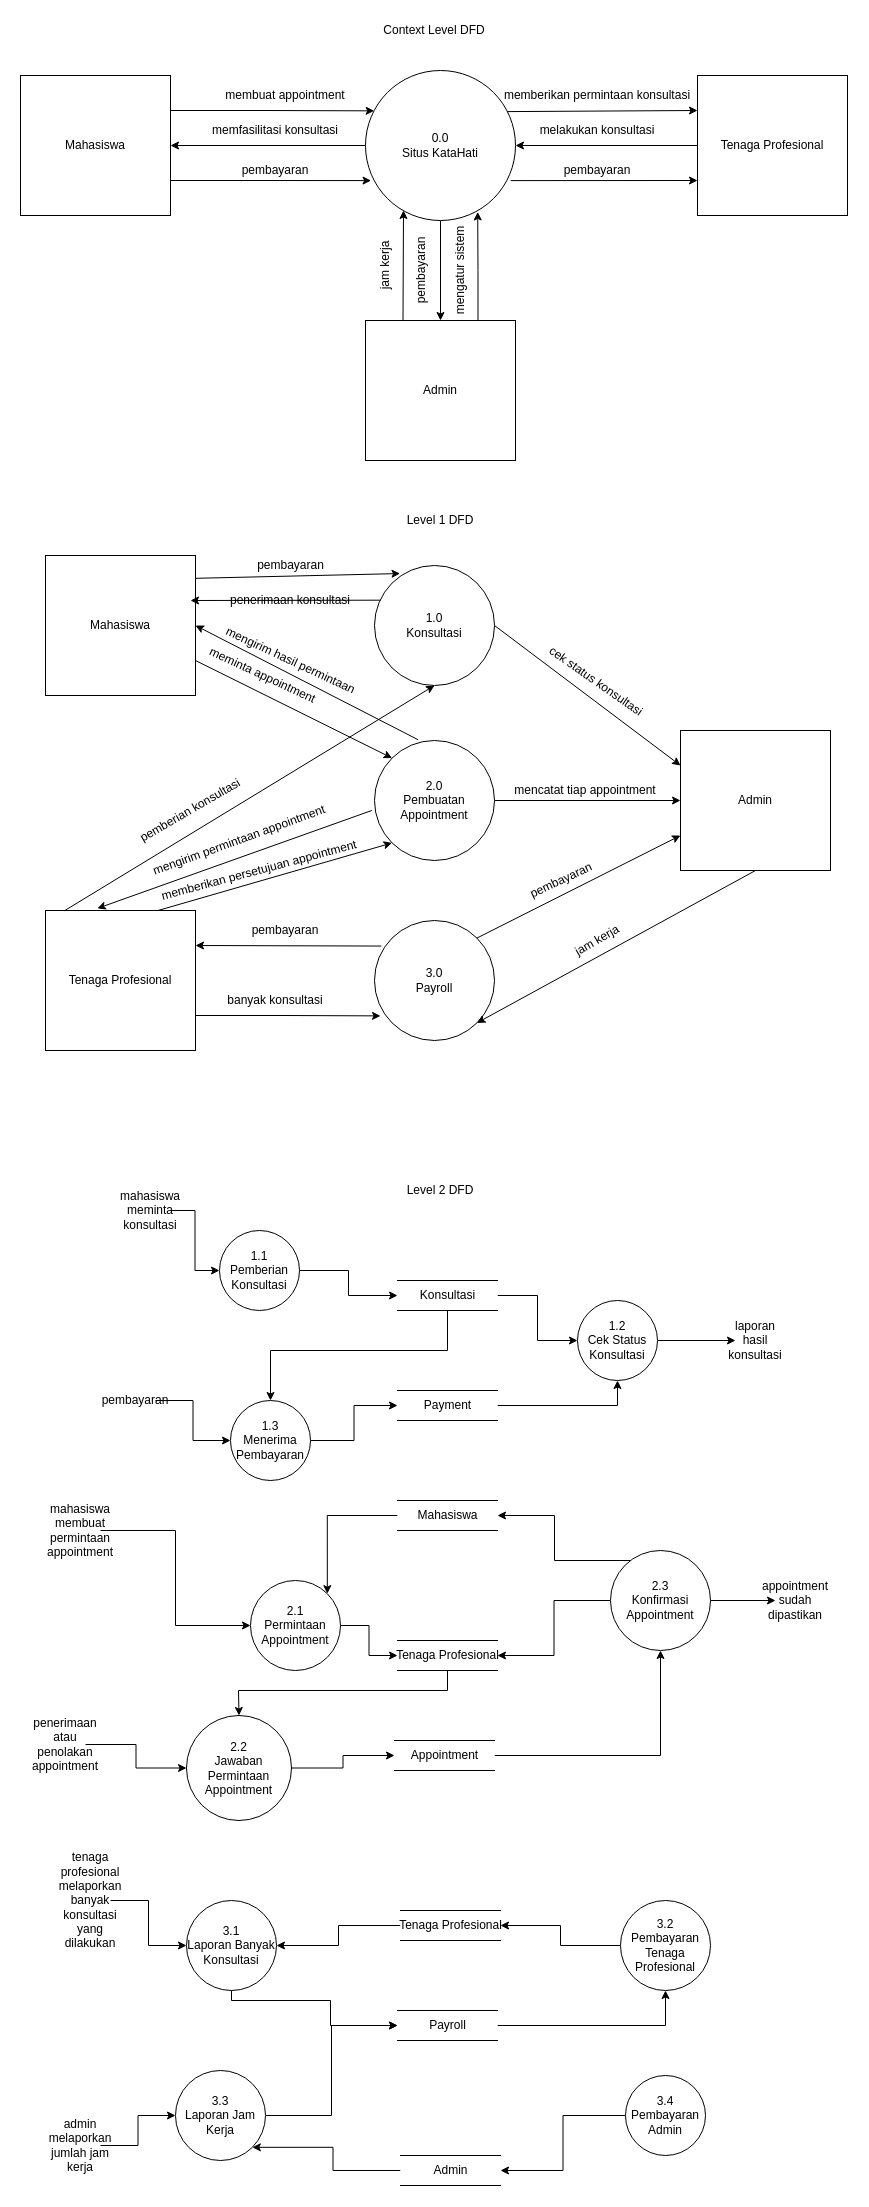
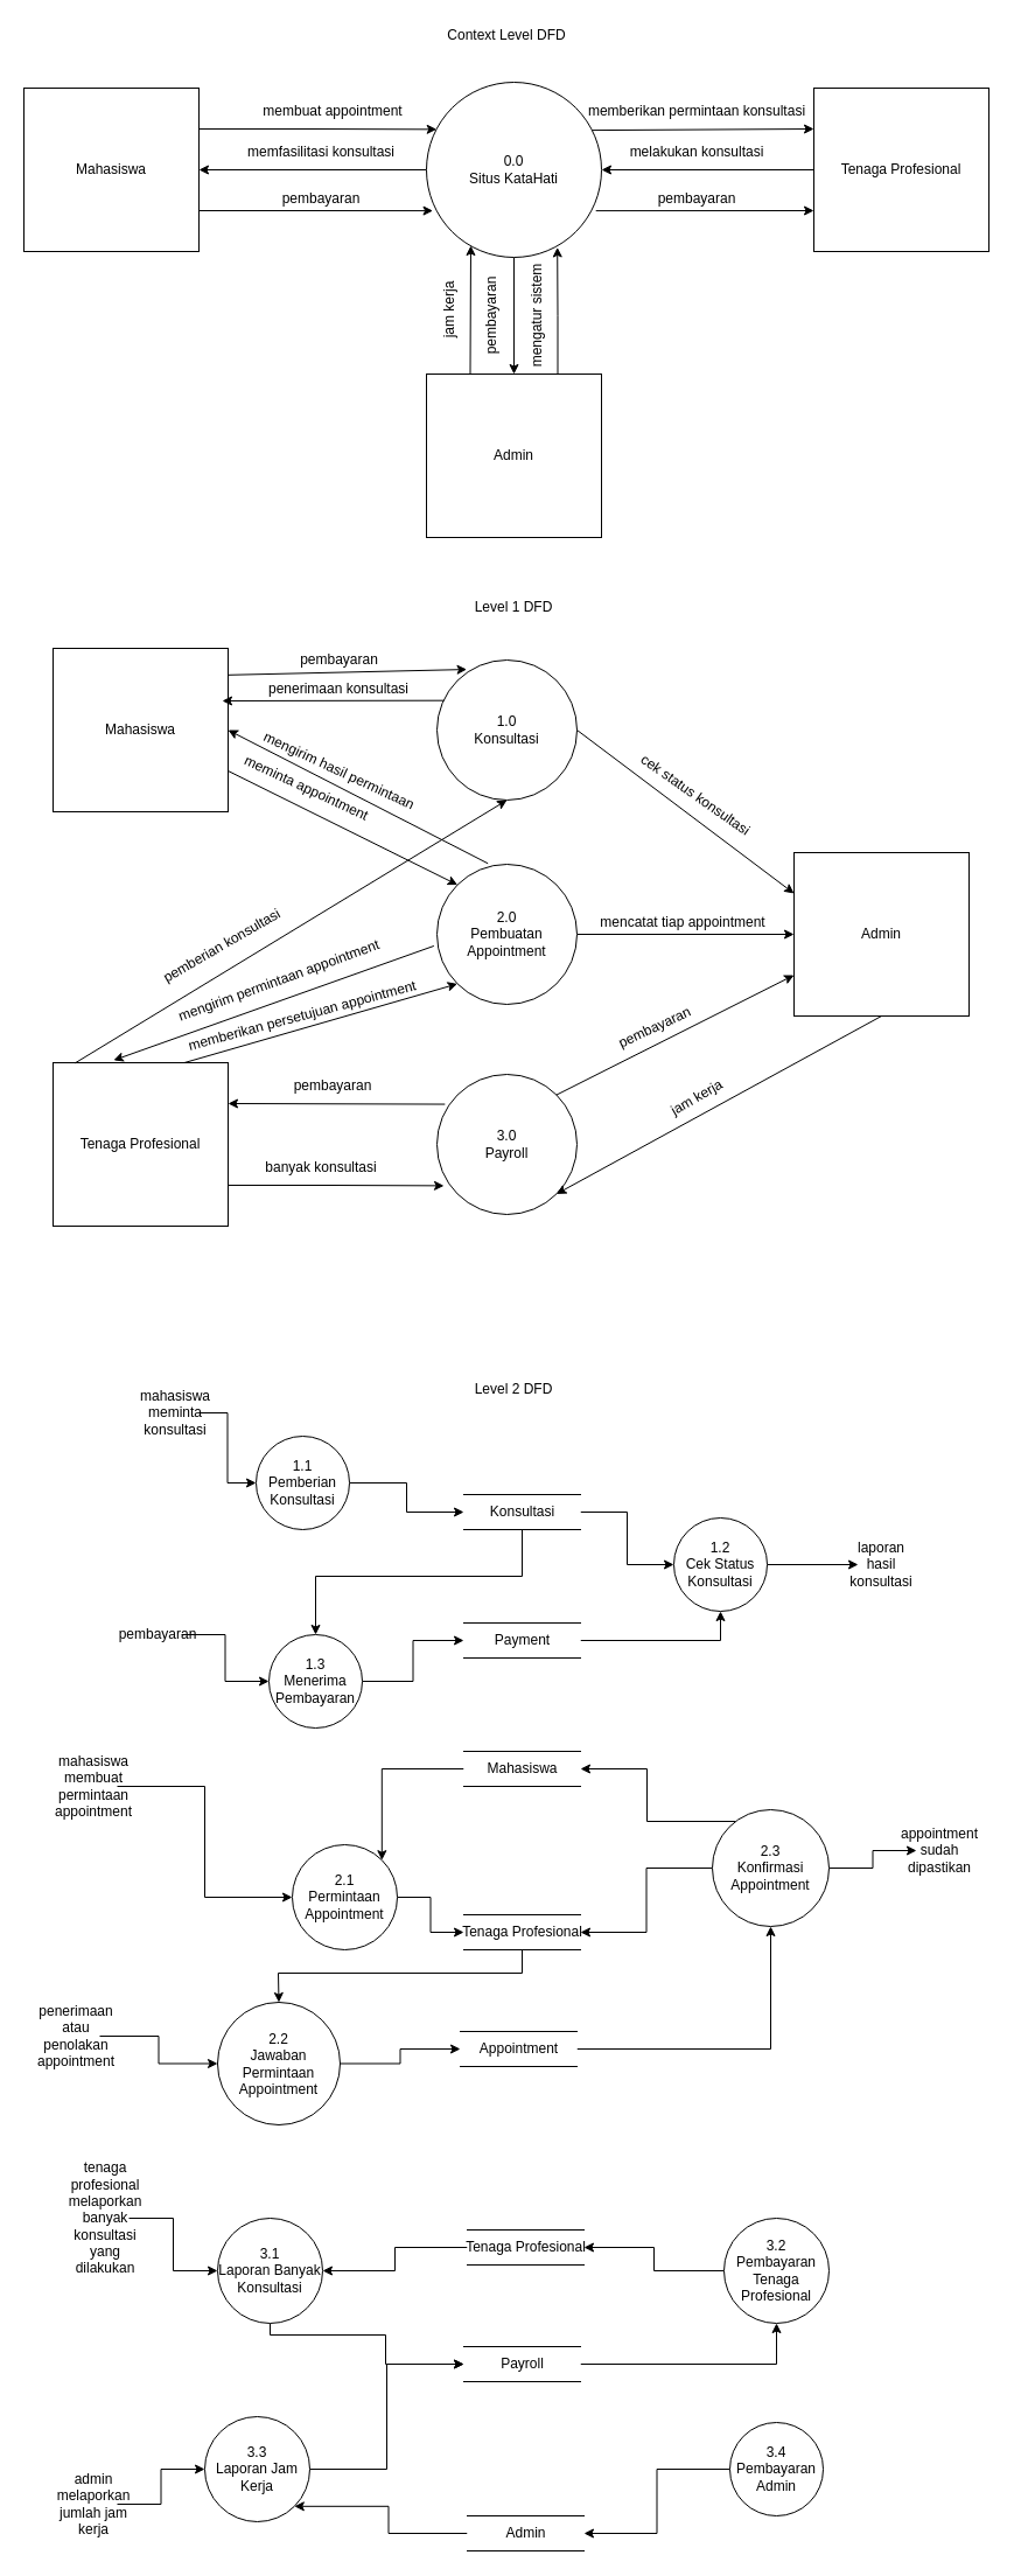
- <mxCell id="51" value="penerimaan konsultasi" style="text;html=1;strokeColor=none;fillColor=none;align=center;verticalAlign=middle;whiteSpace=wrap;rounded=0;" parent="1" vertex="1"><mxGeometry x="215" y="590" width="150" height="20" as="geometry" /></mxCell>
+ <mxCell id="51" value="penerimaan konsultasi" style="text;html=1;strokeColor=none;fillColor=none;align=center;verticalAlign=middle;whiteSpace=wrap;rounded=0;" parent="1" vertex="1"><mxGeometry x="215" y="580" width="150" height="20" as="geometry" /></mxCell>
- <mxCell id="94" value="appointment sudah dipastikan" style="text;html=1;strokeColor=none;fillColor=none;align=center;verticalAlign=middle;whiteSpace=wrap;rounded=0;" vertex="1" parent="1"><mxGeometry x="775" y="1590" width="40" height="20" as="geometry" /></mxCell>
+ <mxCell id="94" value="appointment sudah dipastikan" style="text;html=1;strokeColor=none;fillColor=none;align=center;verticalAlign=middle;whiteSpace=wrap;rounded=0;" vertex="1" parent="1"><mxGeometry x="785" y="1575" width="40" height="20" as="geometry" /></mxCell>
